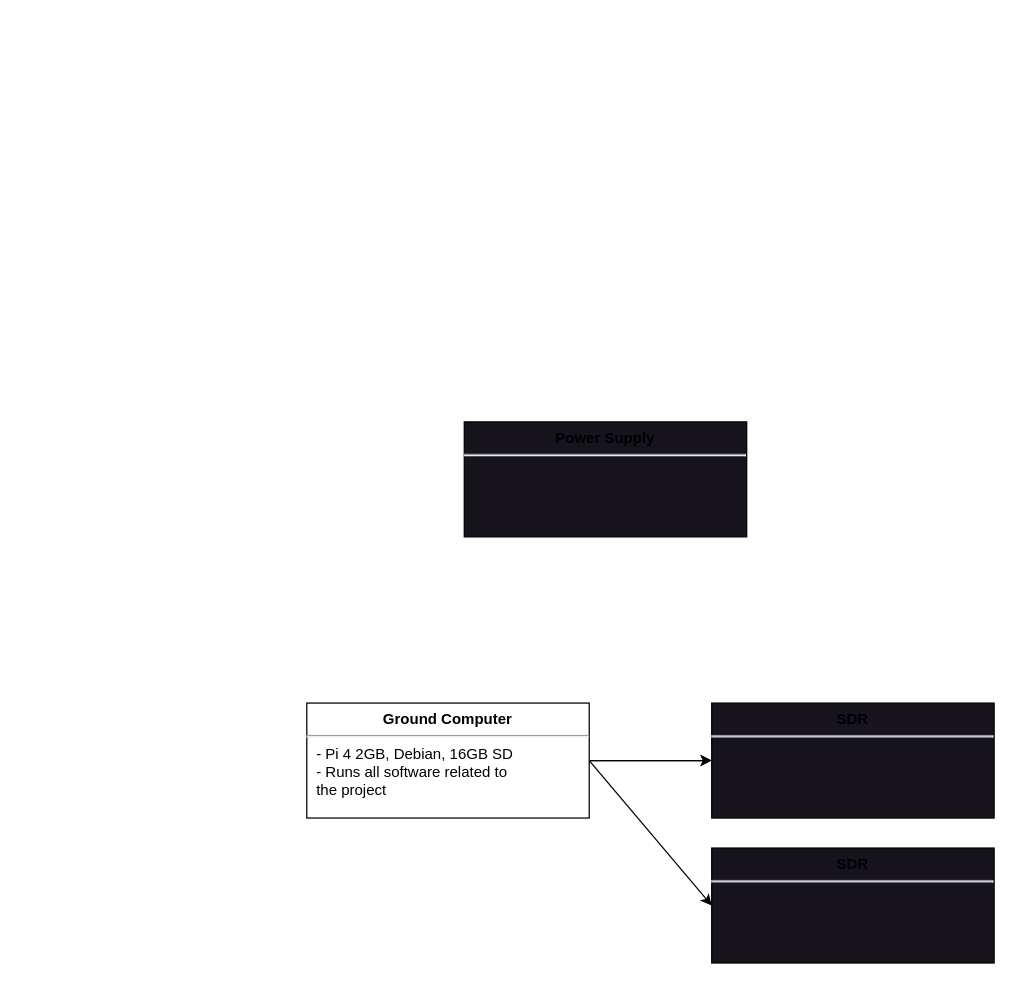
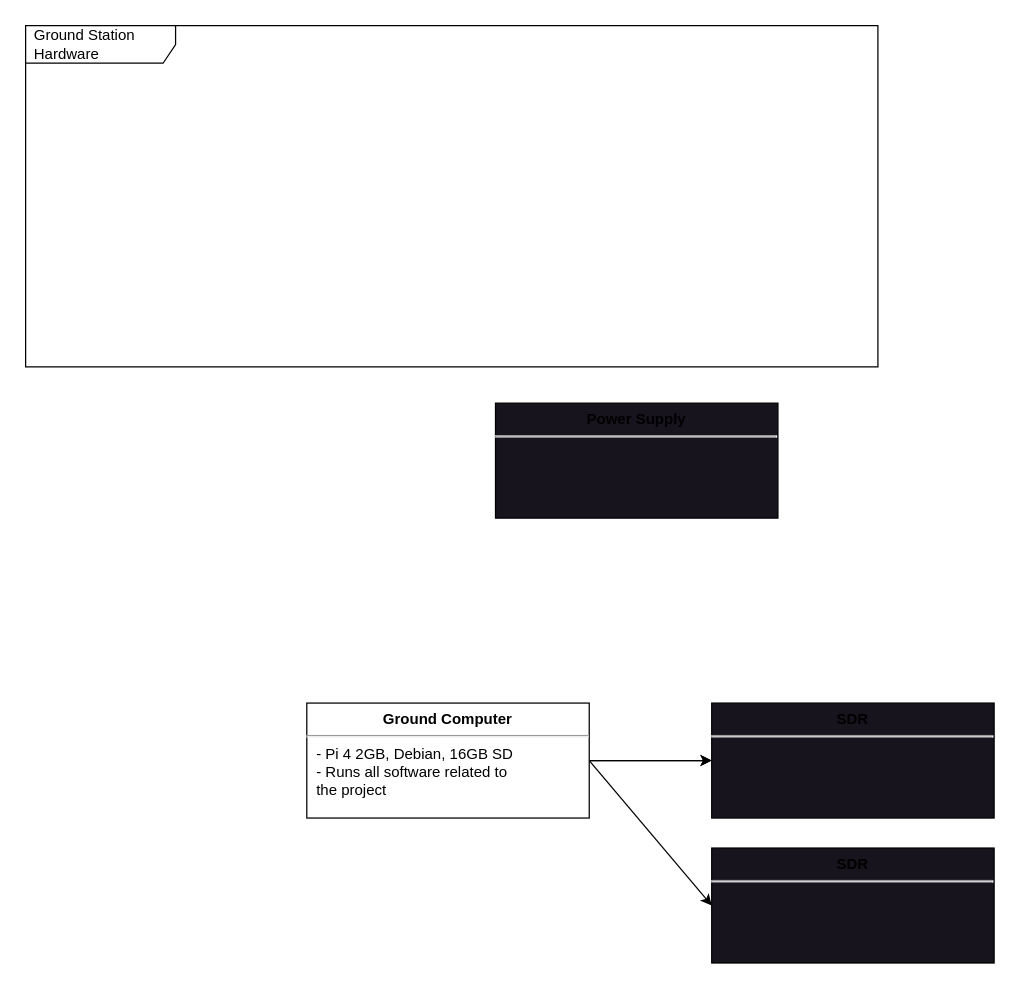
+ <mxCell id="2" value="Ground Station Hardware" style="shape=umlFrame;whiteSpace=wrap;html=1;width=120;height=30;boundedLbl=1;verticalAlign=middle;align=left;spacingLeft=5;" vertex="1" parent="1"><mxGeometry x="20" y="20" width="682" height="273" as="geometry" /></mxCell>
- <mxCell id="8" value="&lt;p style=&quot;margin:0px;margin-top:6px;text-align:center;&quot;&gt;&lt;b&gt;Power Supply&lt;/b&gt;&lt;/p&gt;&lt;hr&gt;&lt;p style=&quot;margin:0px;margin-left:8px;&quot;&gt;&lt;br&gt;&lt;/p&gt;" style="align=left;overflow=fill;html=1;dropTarget=0;fillColor=rgb(24, 20, 29);" vertex="1" parent="1"><mxGeometry x="371" y="337" width="226" height="92" as="geometry" /></mxCell>
+ <mxCell id="8" value="&lt;p style=&quot;margin:0px;margin-top:6px;text-align:center;&quot;&gt;&lt;b&gt;Power Supply&lt;/b&gt;&lt;/p&gt;&lt;hr&gt;&lt;p style=&quot;margin:0px;margin-left:8px;&quot;&gt;&lt;br&gt;&lt;/p&gt;" style="align=left;overflow=fill;html=1;dropTarget=0;fillColor=rgb(24, 20, 29);" vertex="1" parent="1"><mxGeometry x="396" y="322" width="226" height="92" as="geometry" /></mxCell>
